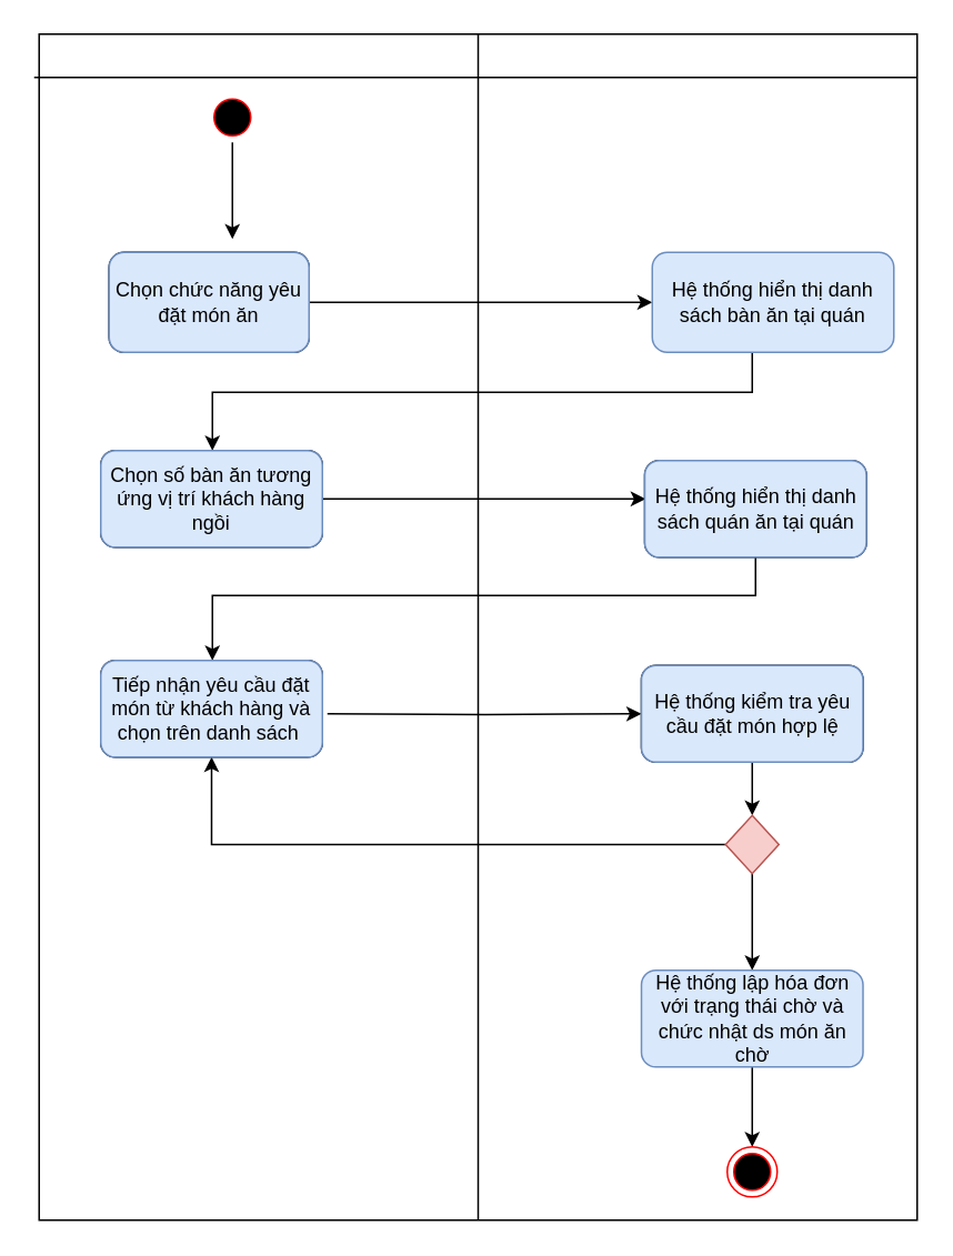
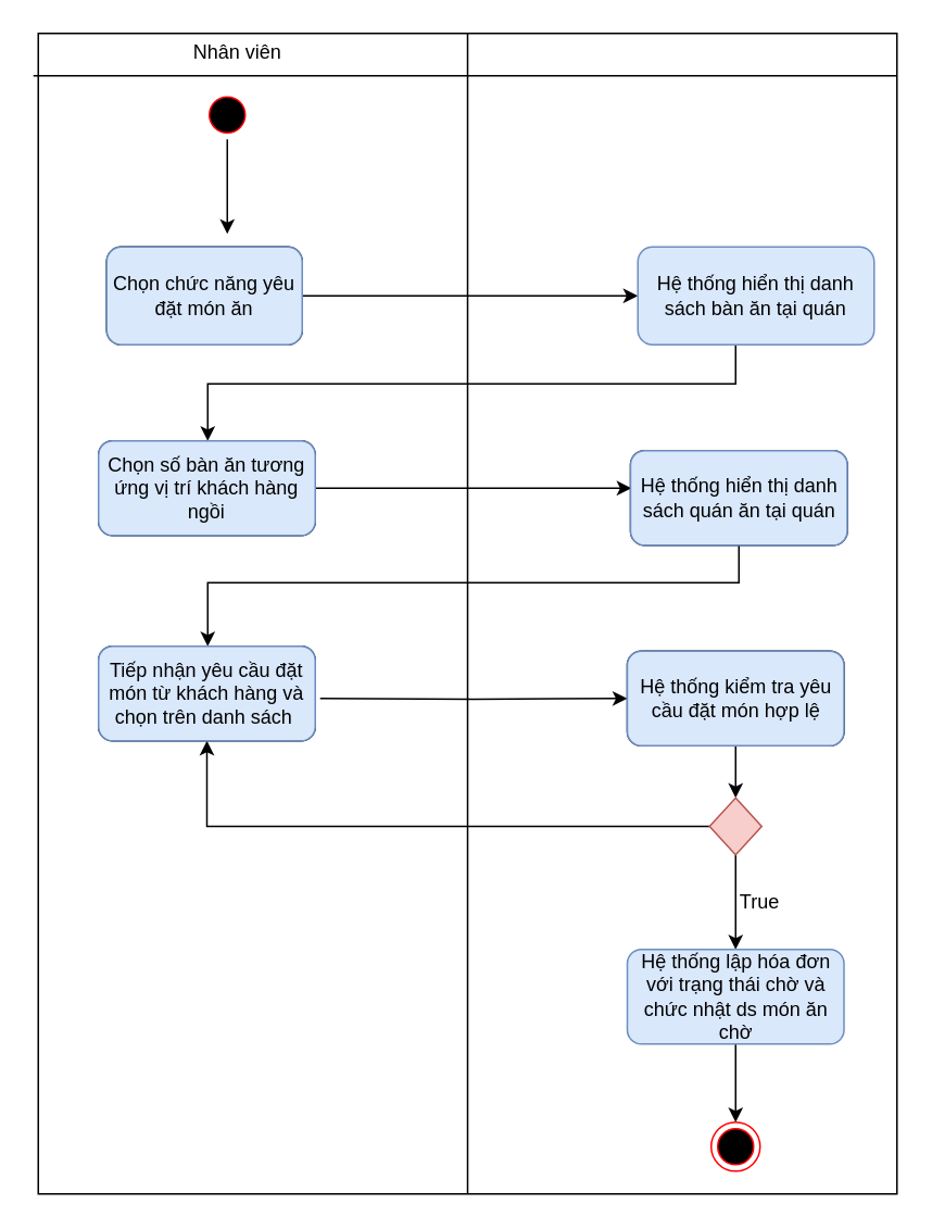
+ <mxCell id="5" value="Nhân viên" style="text;html=1;strokeColor=none;fillColor=none;align=center;verticalAlign=middle;whiteSpace=wrap;rounded=0;" vertex="1" parent="1"><mxGeometry x="110" y="22" width="71" height="20" as="geometry" /></mxCell>
+ <mxCell id="25" value="True" style="text;html=1;strokeColor=none;fillColor=none;align=center;verticalAlign=middle;whiteSpace=wrap;rounded=0;" vertex="1" parent="1"><mxGeometry x="446" y="543" width="40" height="20" as="geometry" /></mxCell>
